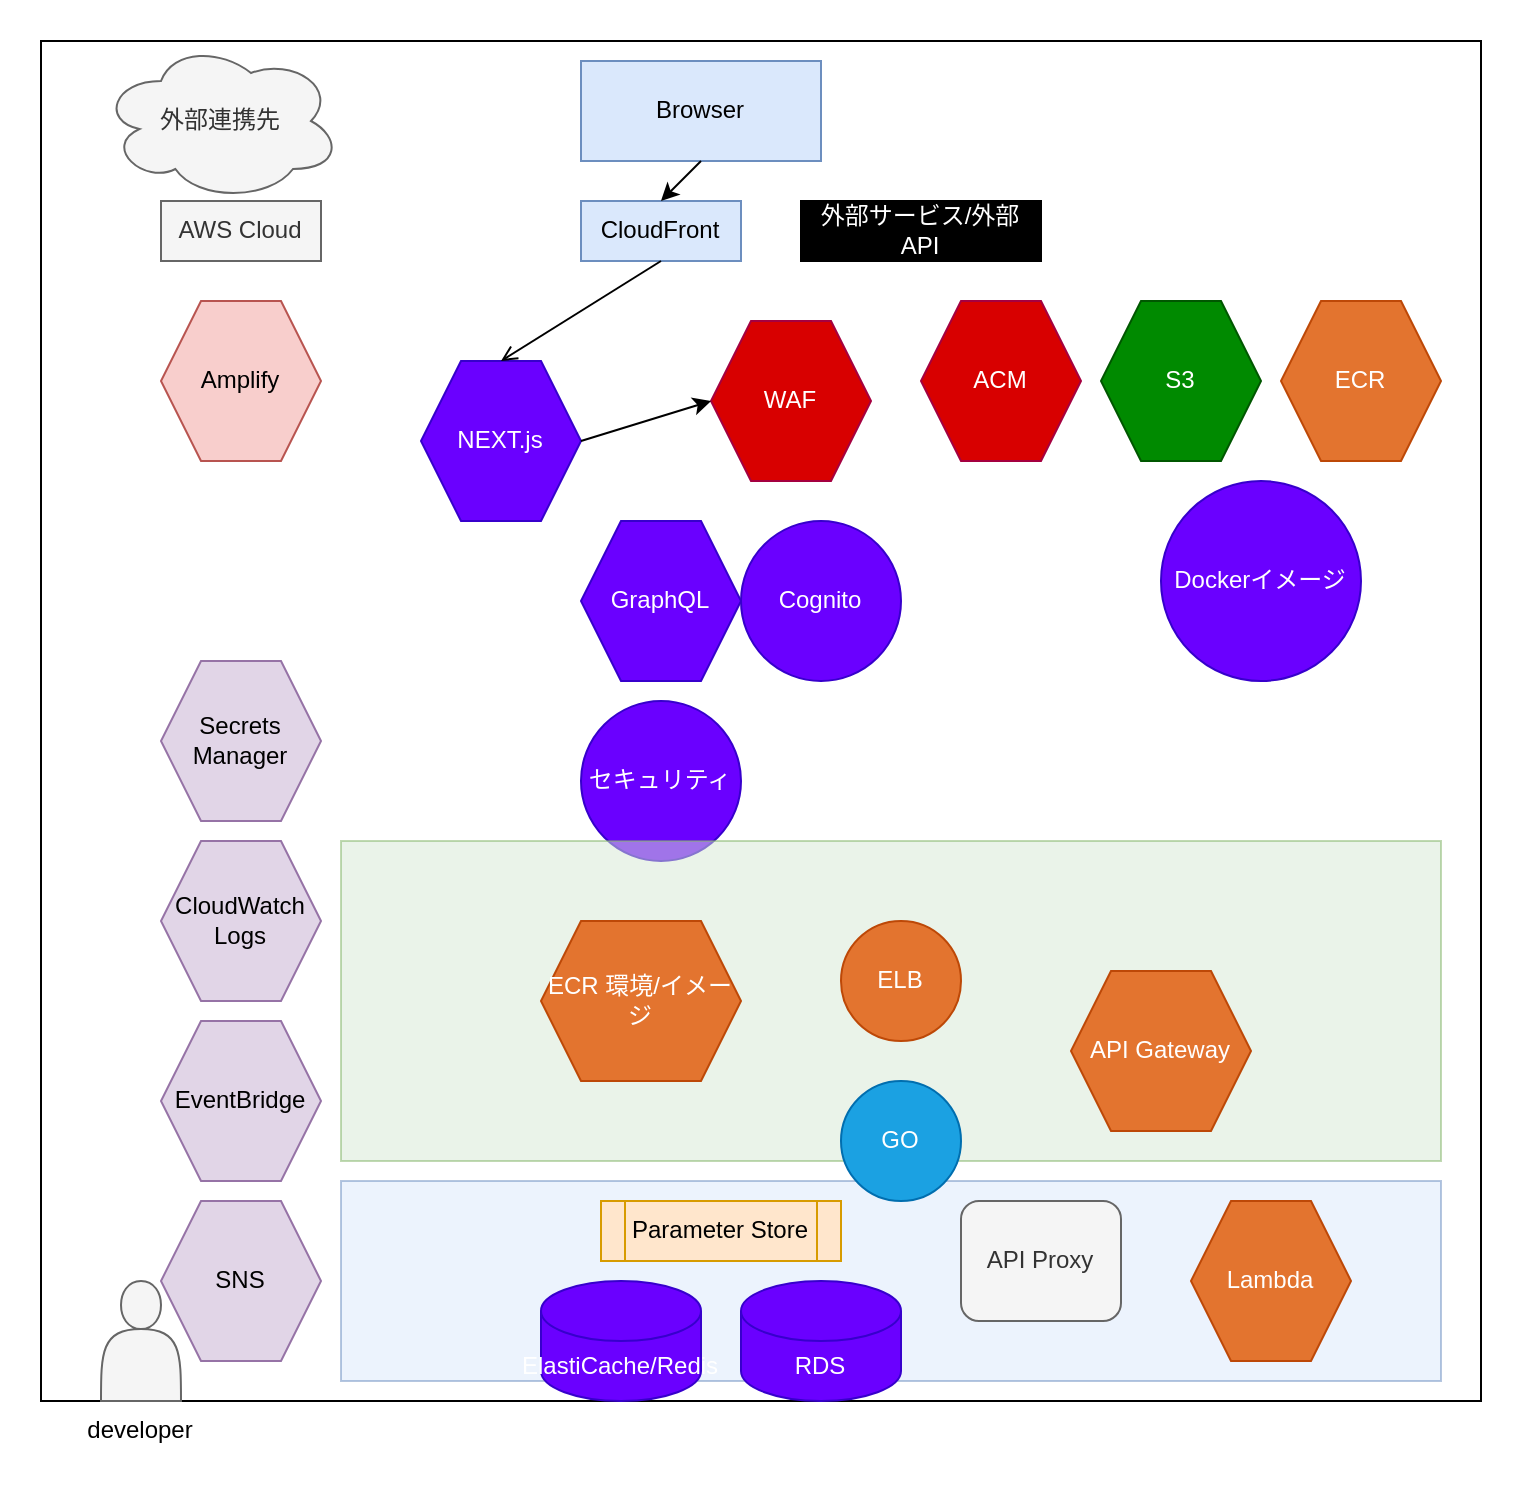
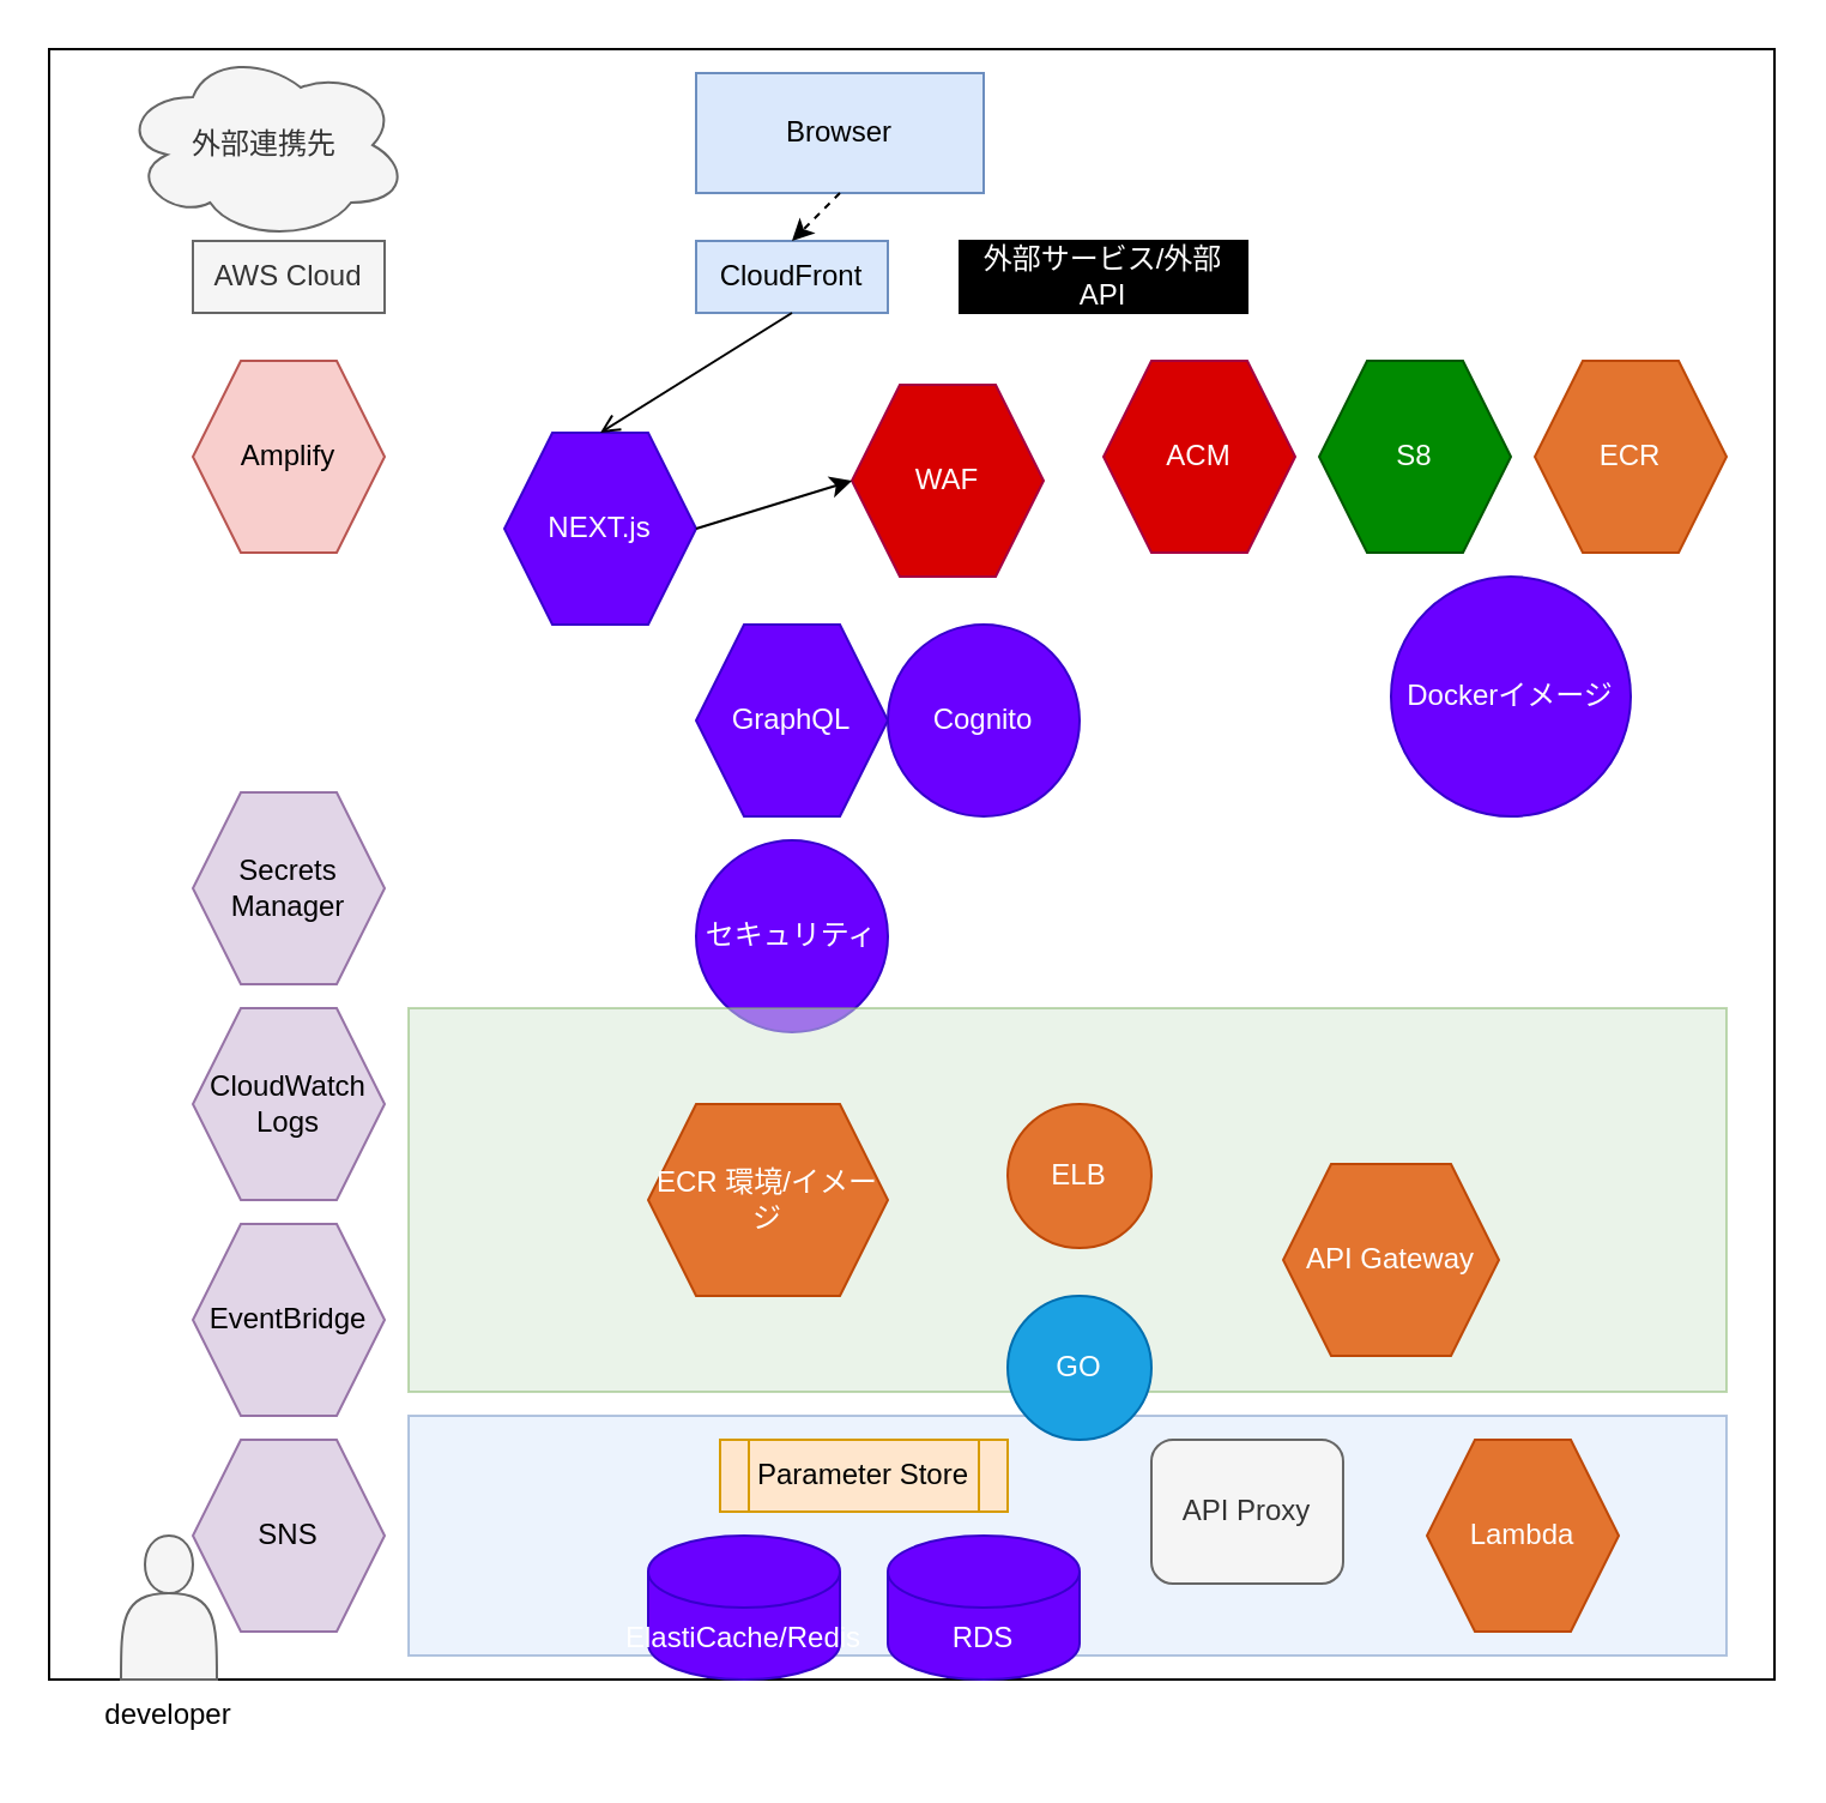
- <mxCell id="32" value="" style="endArrow=classic;html=1;exitX=0.5;exitY=1;exitDx=0;exitDy=0;entryX=0.5;entryY=0;entryDx=0;entryDy=0;" edge="1" parent="1" source="3" target="5"><mxGeometry width="50" height="50" relative="1" as="geometry"><mxPoint x="360" y="340" as="sourcePoint" /><mxPoint x="410" y="290" as="targetPoint" /></mxGeometry></mxCell>
+ <mxCell id="32" value="" style="endArrow=classic;html=1;exitX=0.5;exitY=1;exitDx=0;exitDy=0;entryX=0.5;entryY=0;entryDx=0;entryDy=0;dashed=1;" edge="1" parent="1" source="3" target="5"><mxGeometry width="50" height="50" relative="1" as="geometry"><mxPoint x="360" y="340" as="sourcePoint" /><mxPoint x="410" y="290" as="targetPoint" /></mxGeometry></mxCell>
- <mxCell id="17" value="S3" style="shape=hexagon;perimeter=hexagonPerimeter2;whiteSpace=wrap;html=1;fixedSize=1;fillColor=#008a00;strokeColor=#005700;fontColor=#ffffff;" vertex="1" parent="1"><mxGeometry x="550" y="150" width="80" height="80" as="geometry" /></mxCell>
+ <mxCell id="17" value="S8" style="shape=hexagon;perimeter=hexagonPerimeter2;whiteSpace=wrap;html=1;fixedSize=1;fillColor=#008a00;strokeColor=#005700;fontColor=#ffffff;" vertex="1" parent="1"><mxGeometry x="550" y="150" width="80" height="80" as="geometry" /></mxCell>
